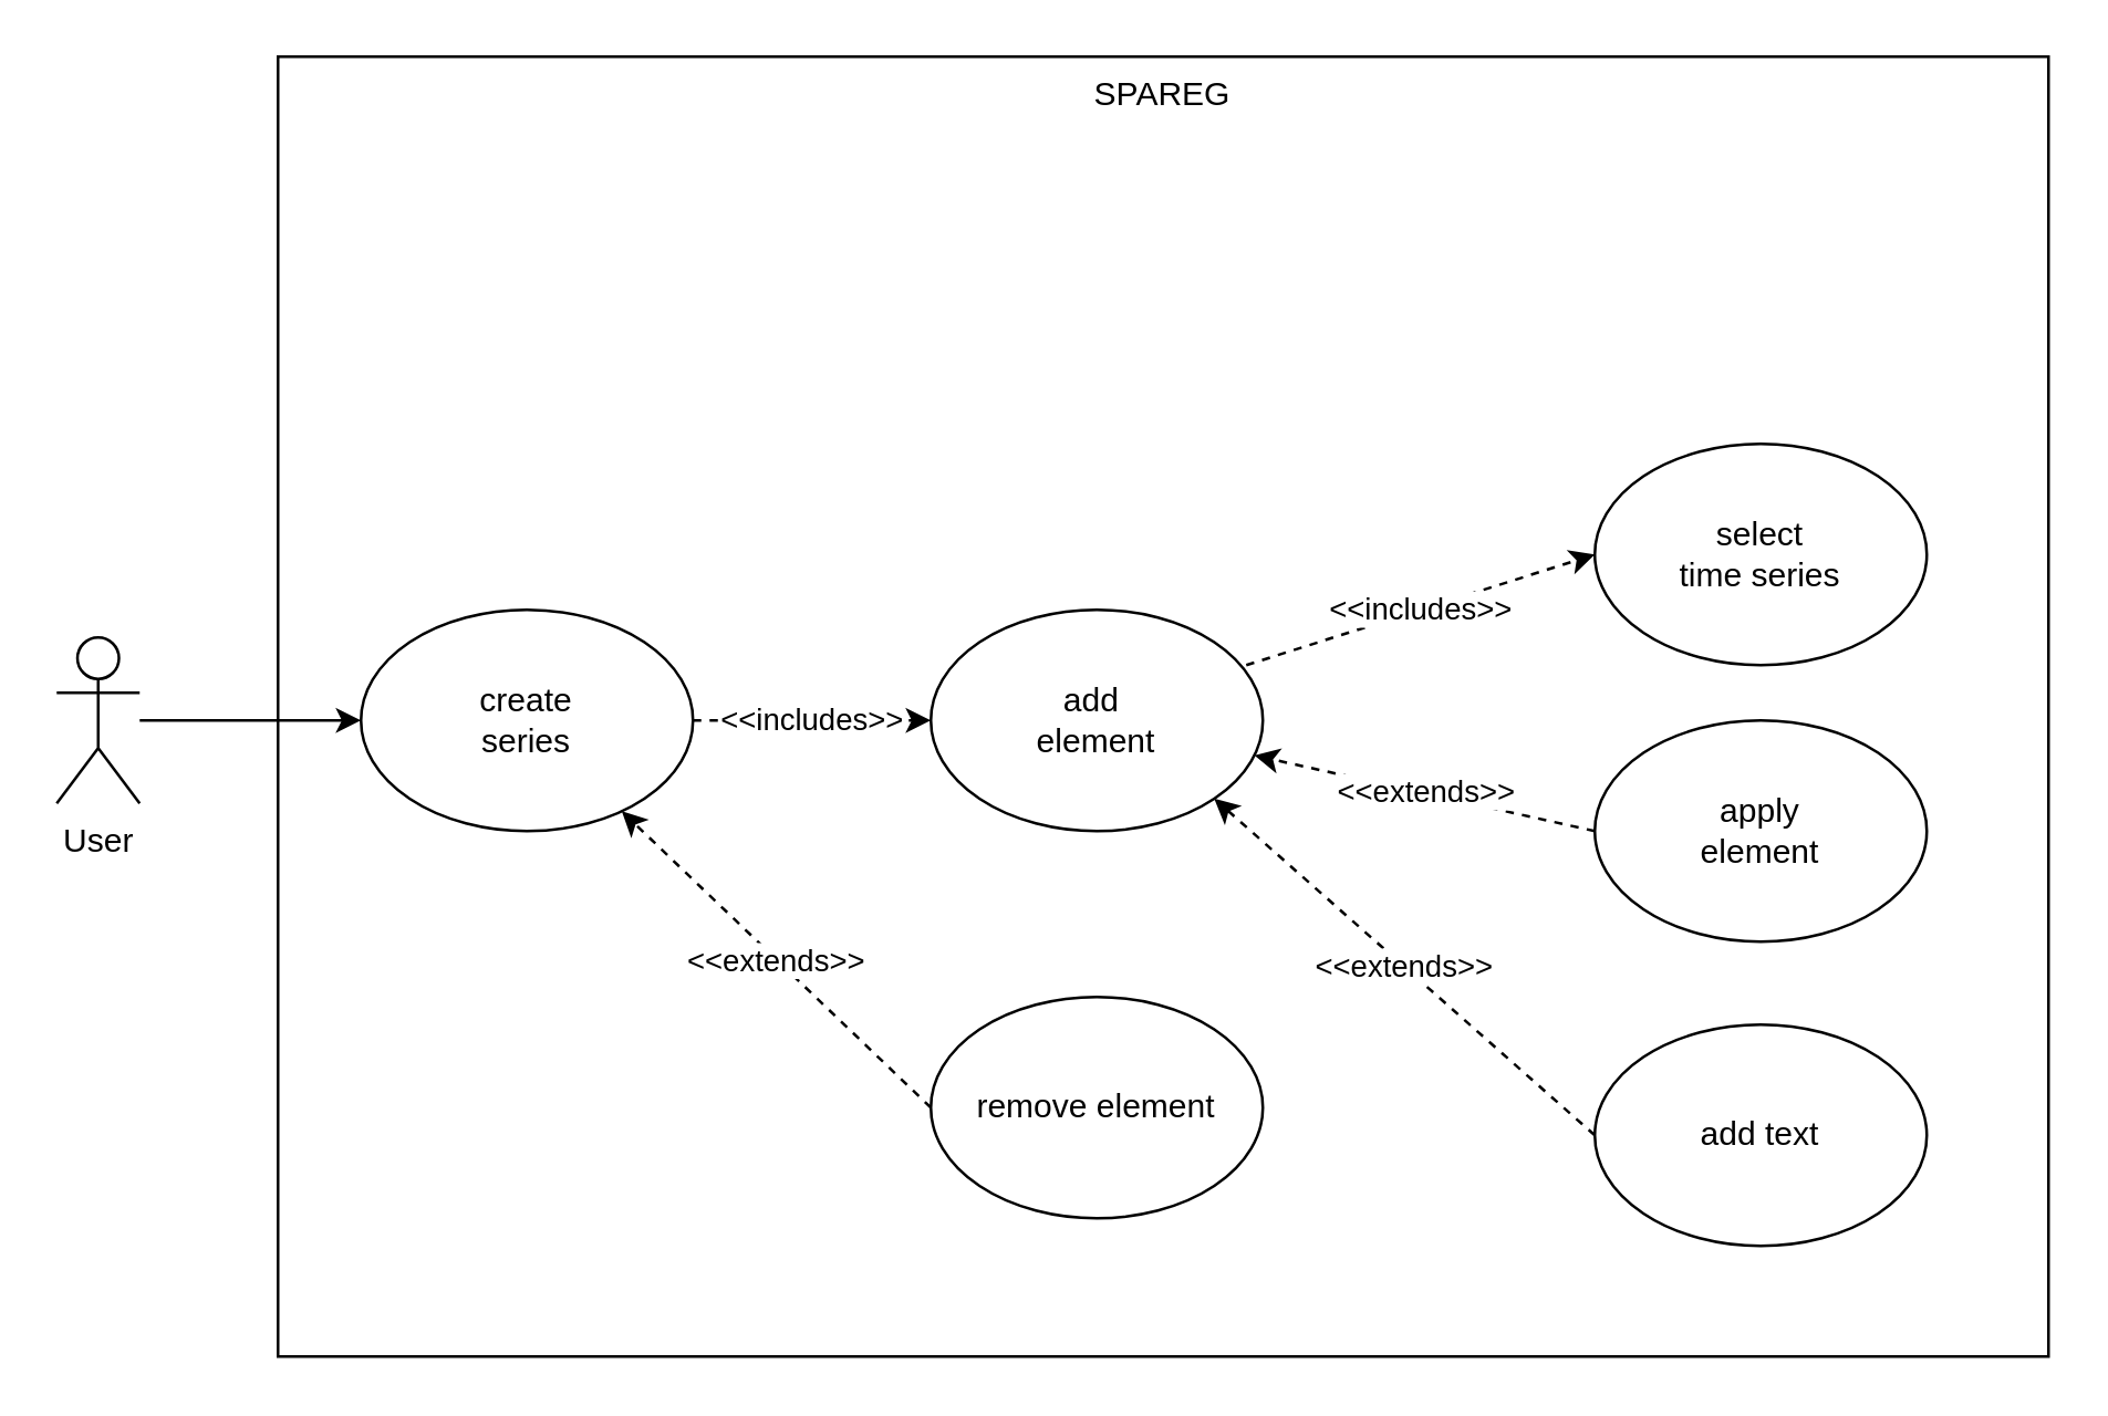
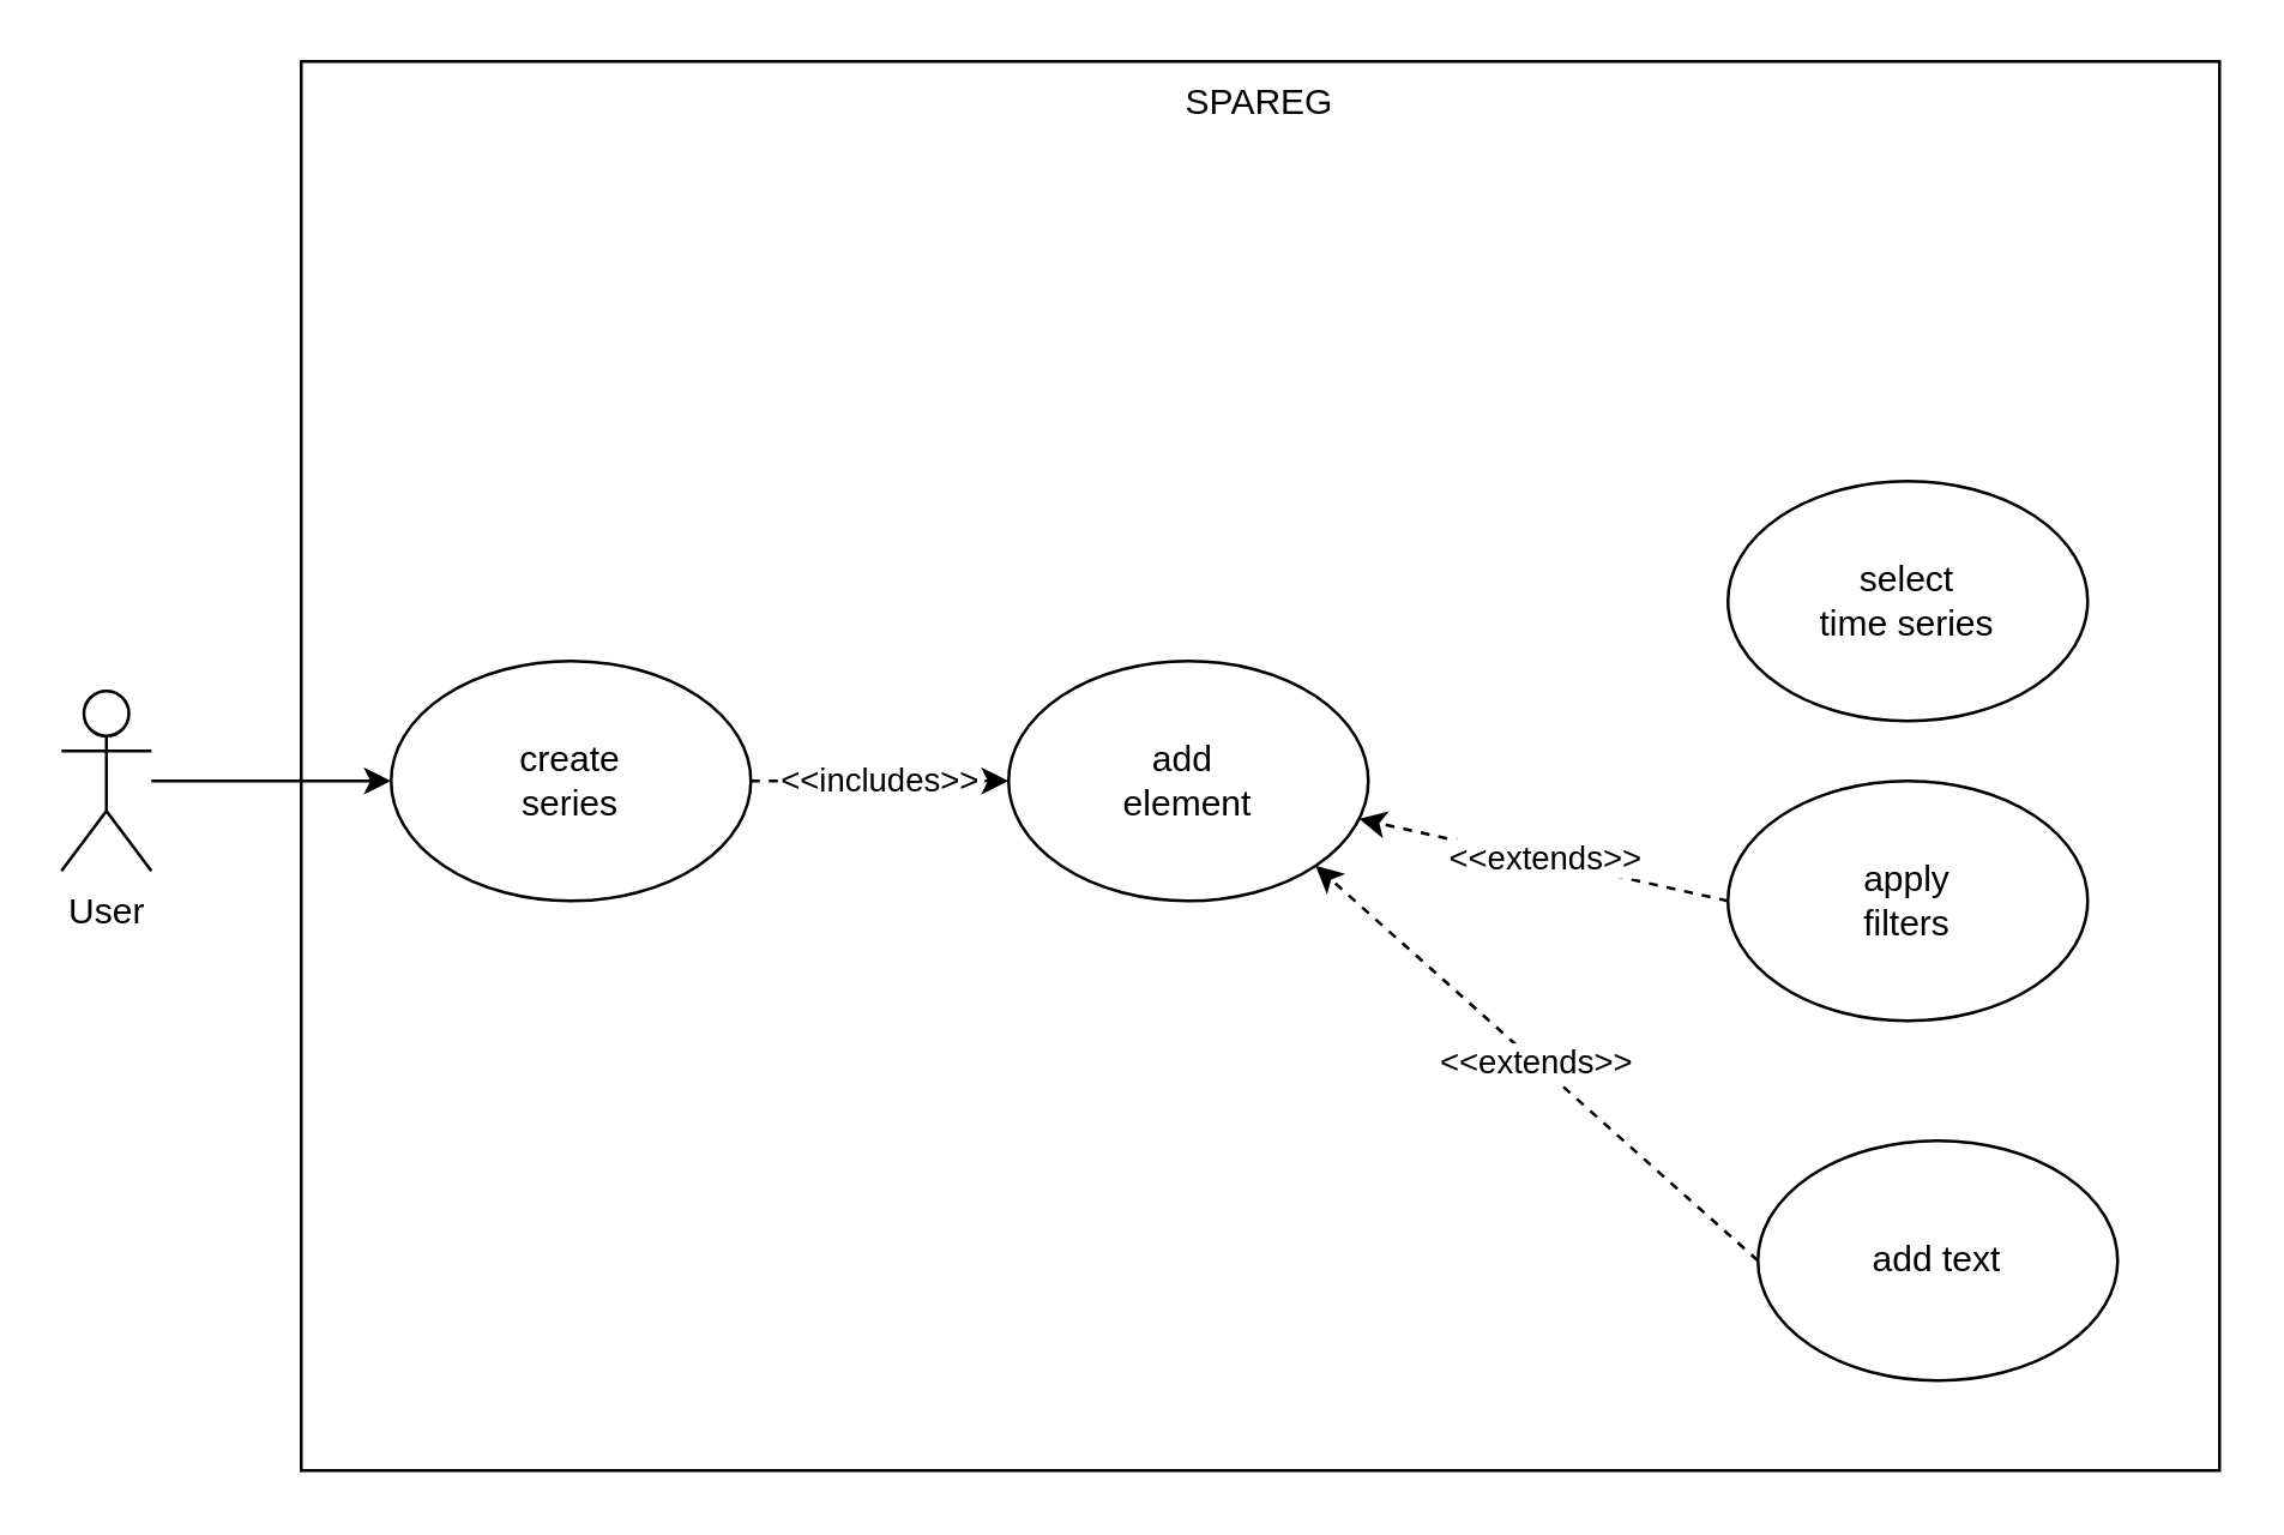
- <mxCell id="9" value="&amp;lt;&amp;lt;includes&amp;gt;&amp;gt;" style="edgeStyle=none;rounded=0;orthogonalLoop=1;jettySize=auto;html=1;entryX=0;entryY=0.5;entryDx=0;entryDy=0;dashed=1;endArrow=classic;endFill=1;exitX=0.95;exitY=0.25;exitDx=0;exitDy=0;exitPerimeter=0;" edge="1" parent="1" source="7" target="8"><mxGeometry relative="1" as="geometry"><mxPoint x="490" y="120" as="sourcePoint" /><mxPoint x="596" y="120" as="targetPoint" /></mxGeometry></mxCell>
- <mxCell id="10" value="apply&lt;br&gt;element" style="ellipse;whiteSpace=wrap;html=1;" vertex="1" parent="1"><mxGeometry x="576" y="260" width="120" height="80" as="geometry" /></mxCell>
+ <mxCell id="10" value="apply&lt;br&gt;filters" style="ellipse;whiteSpace=wrap;html=1;" vertex="1" parent="1"><mxGeometry x="576" y="260" width="120" height="80" as="geometry" /></mxCell>
- <mxCell id="15" value="&amp;lt;&amp;lt;extends&amp;gt;&amp;gt;" style="edgeStyle=none;rounded=0;orthogonalLoop=1;jettySize=auto;html=1;dashed=1;endArrow=classic;endFill=1;exitX=0;exitY=0.5;exitDx=0;exitDy=0;" edge="1" parent="1" source="14" target="6"><mxGeometry relative="1" as="geometry"><mxPoint x="255.496" y="254.796" as="sourcePoint" /><mxPoint x="346" y="230" as="targetPoint" /></mxGeometry></mxCell>
- <mxCell id="14" value="remove element" style="ellipse;whiteSpace=wrap;html=1;" vertex="1" parent="1"><mxGeometry x="336" y="360" width="120" height="80" as="geometry" /></mxCell>
- <mxCell id="12" value="add text" style="ellipse;whiteSpace=wrap;html=1;" vertex="1" parent="1"><mxGeometry x="576" y="370" width="120" height="80" as="geometry" /></mxCell>
+ <mxCell id="12" value="add text" style="ellipse;whiteSpace=wrap;html=1;" vertex="1" parent="1"><mxGeometry x="586" y="380" width="120" height="80" as="geometry" /></mxCell>
